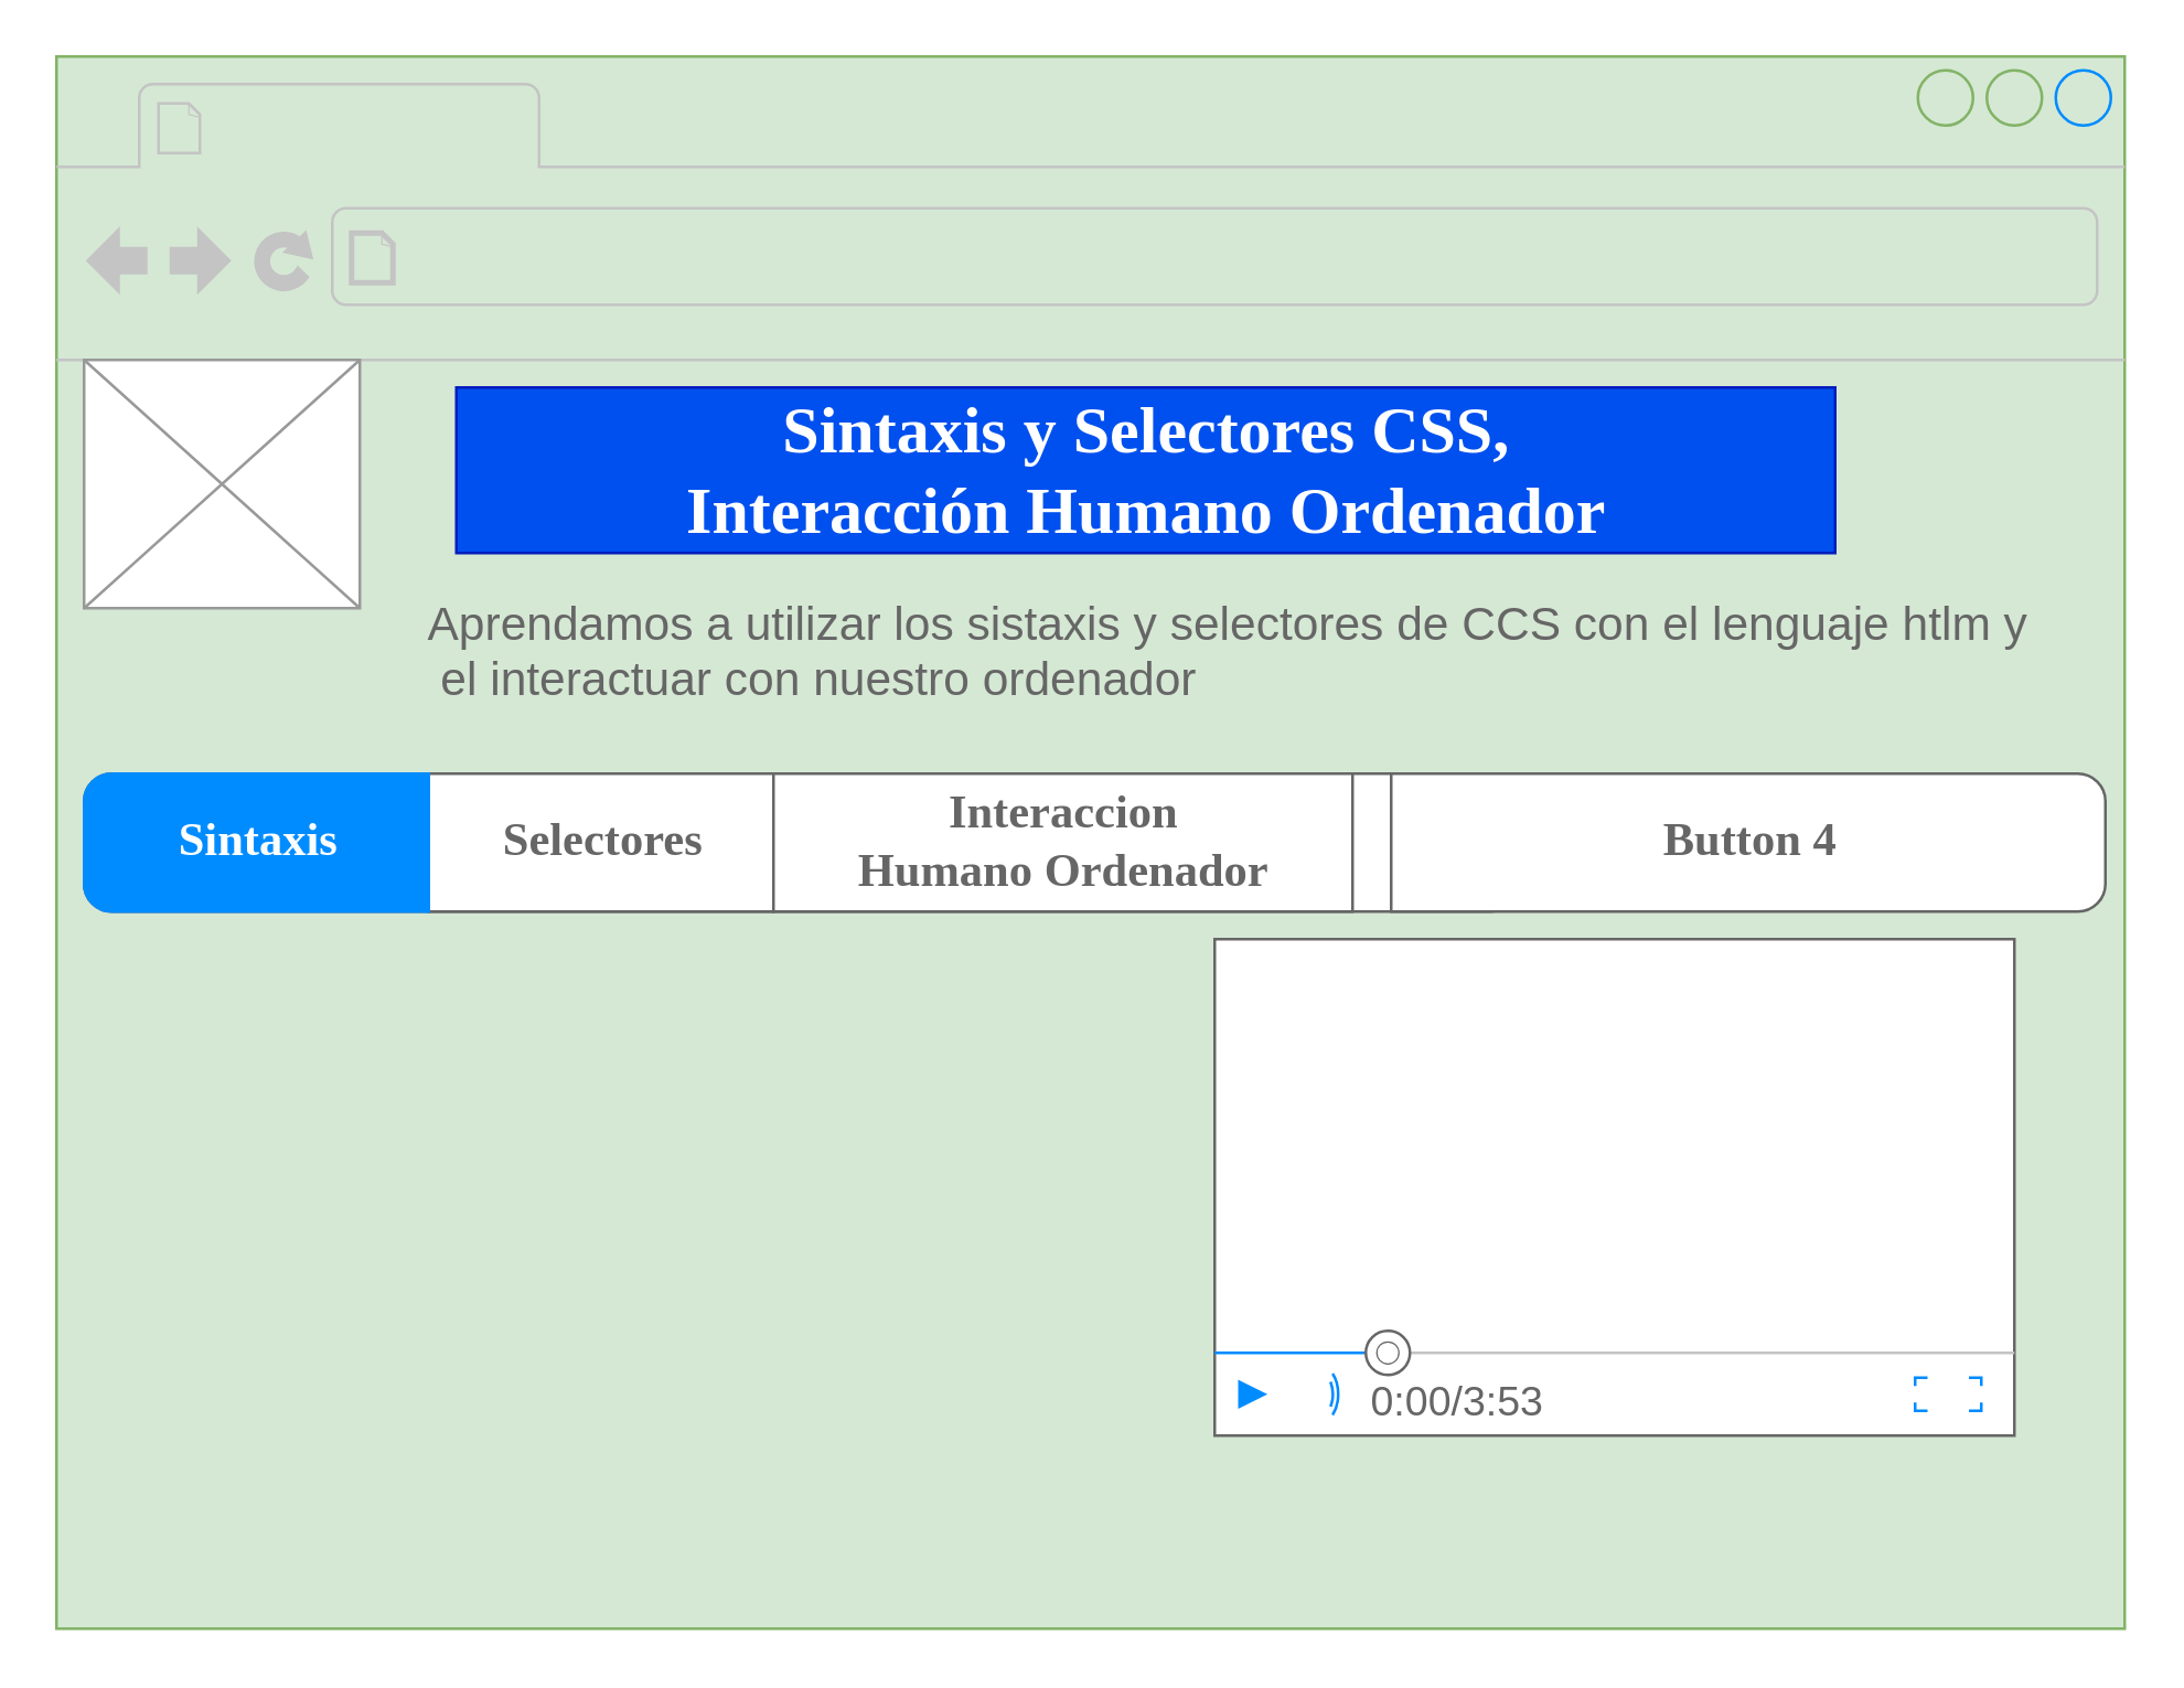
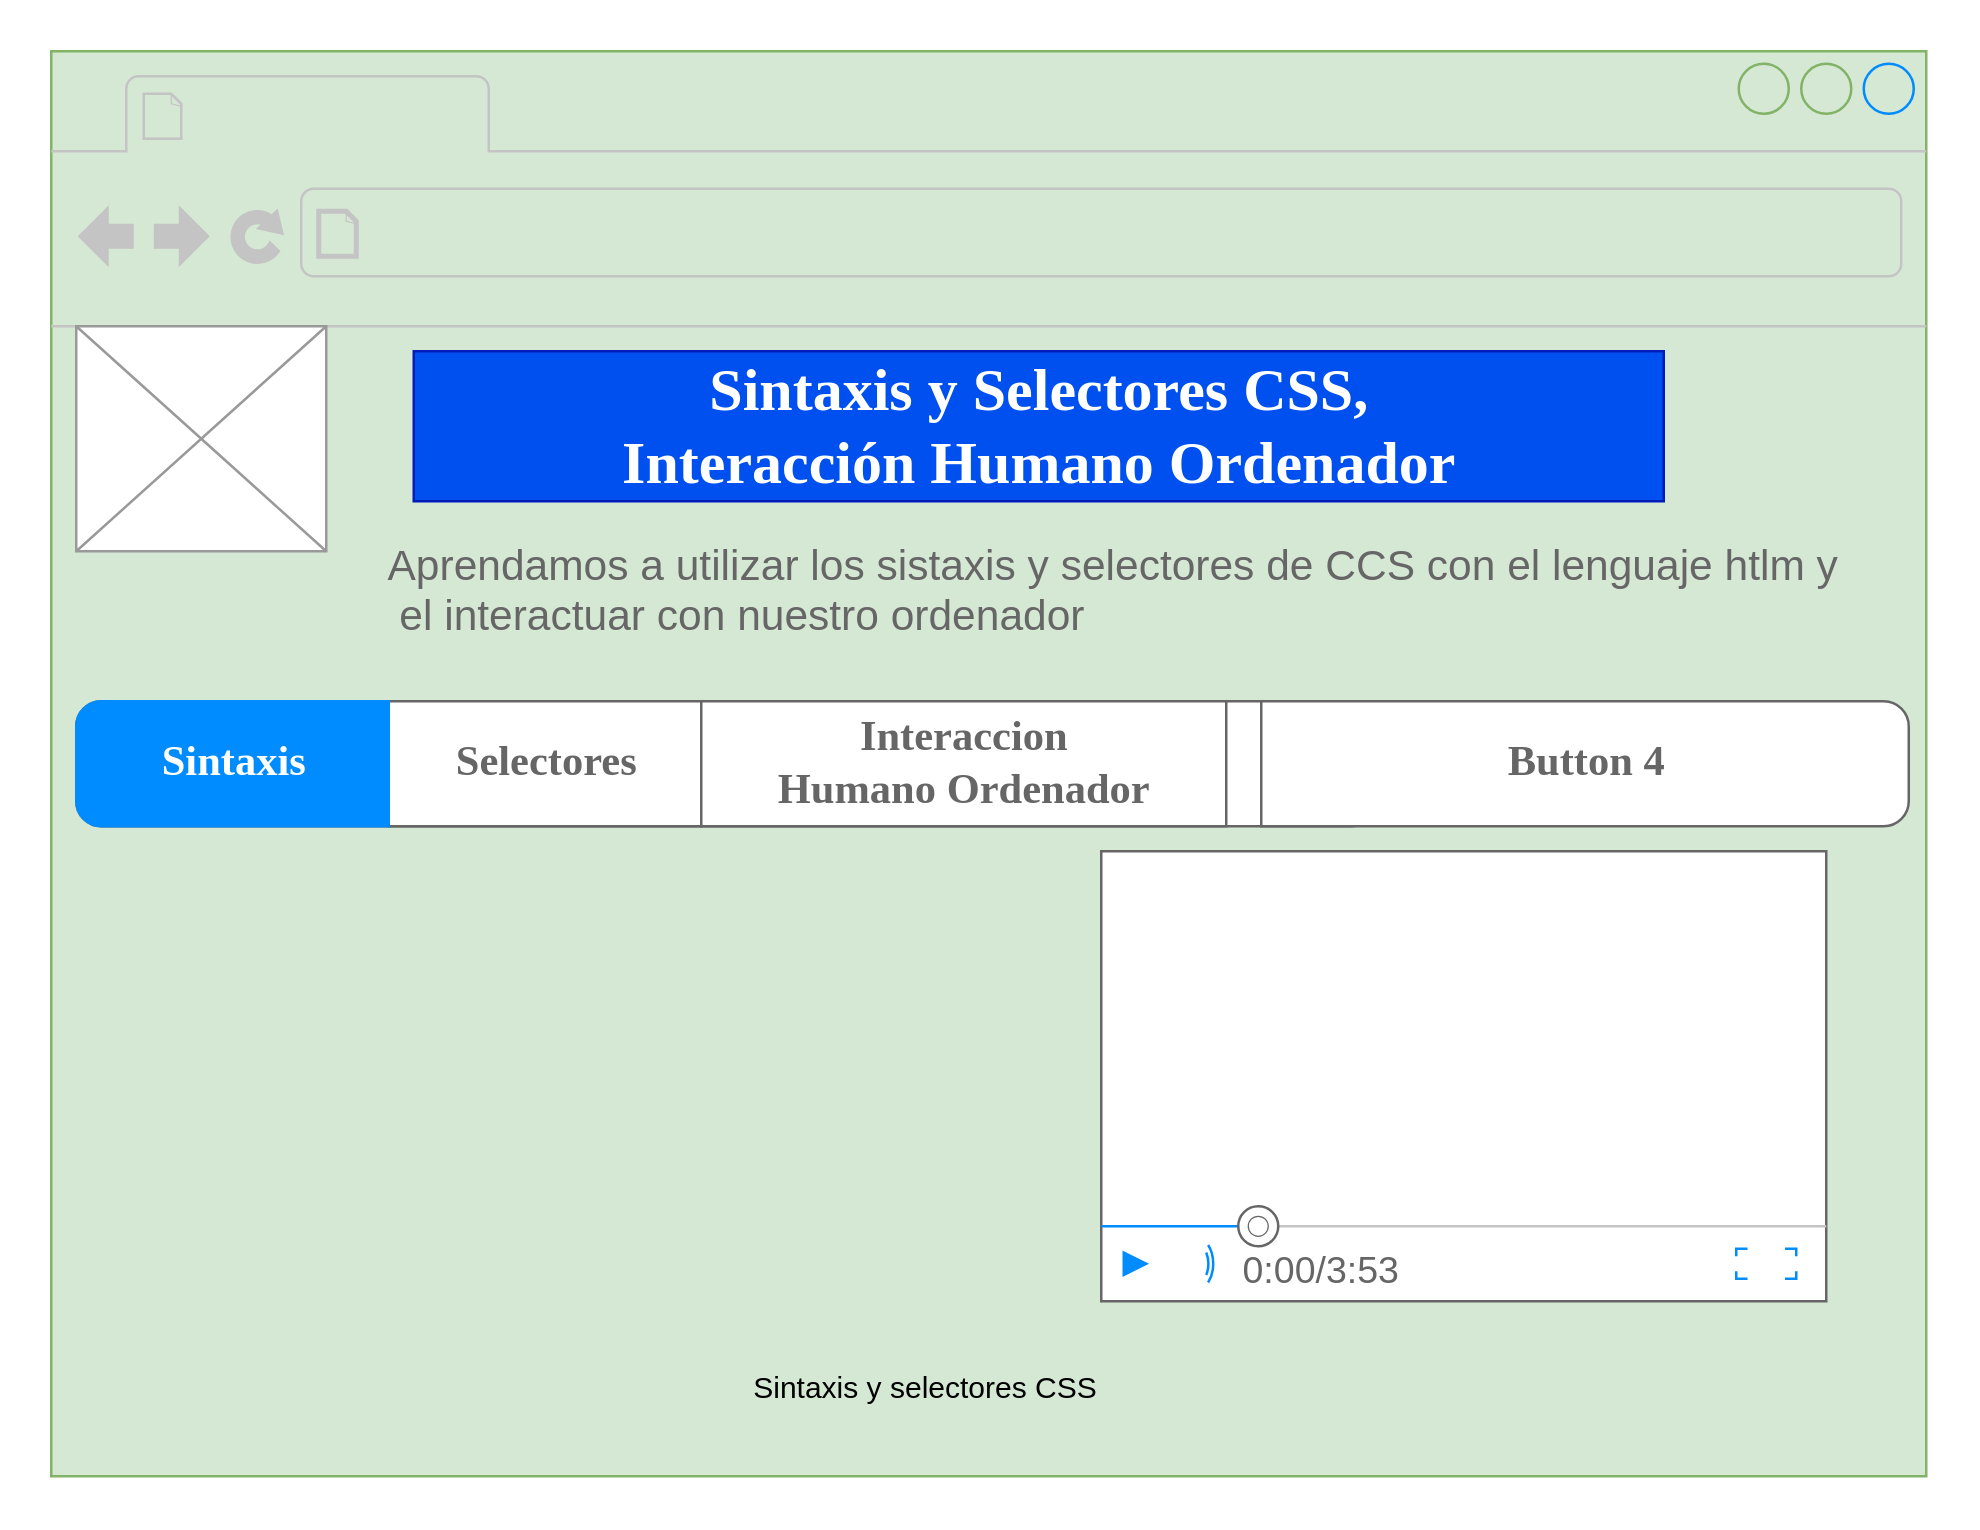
+ <mxCell id="5" value="Sintaxis y selectores CSS" style="text;html=1;strokeColor=none;fillColor=none;align=center;verticalAlign=middle;whiteSpace=wrap;rounded=0;strokeWidth=11;" parent="2" vertex="1"><mxGeometry x="170" y="520" width="360" height="30" as="geometry" /></mxCell>
